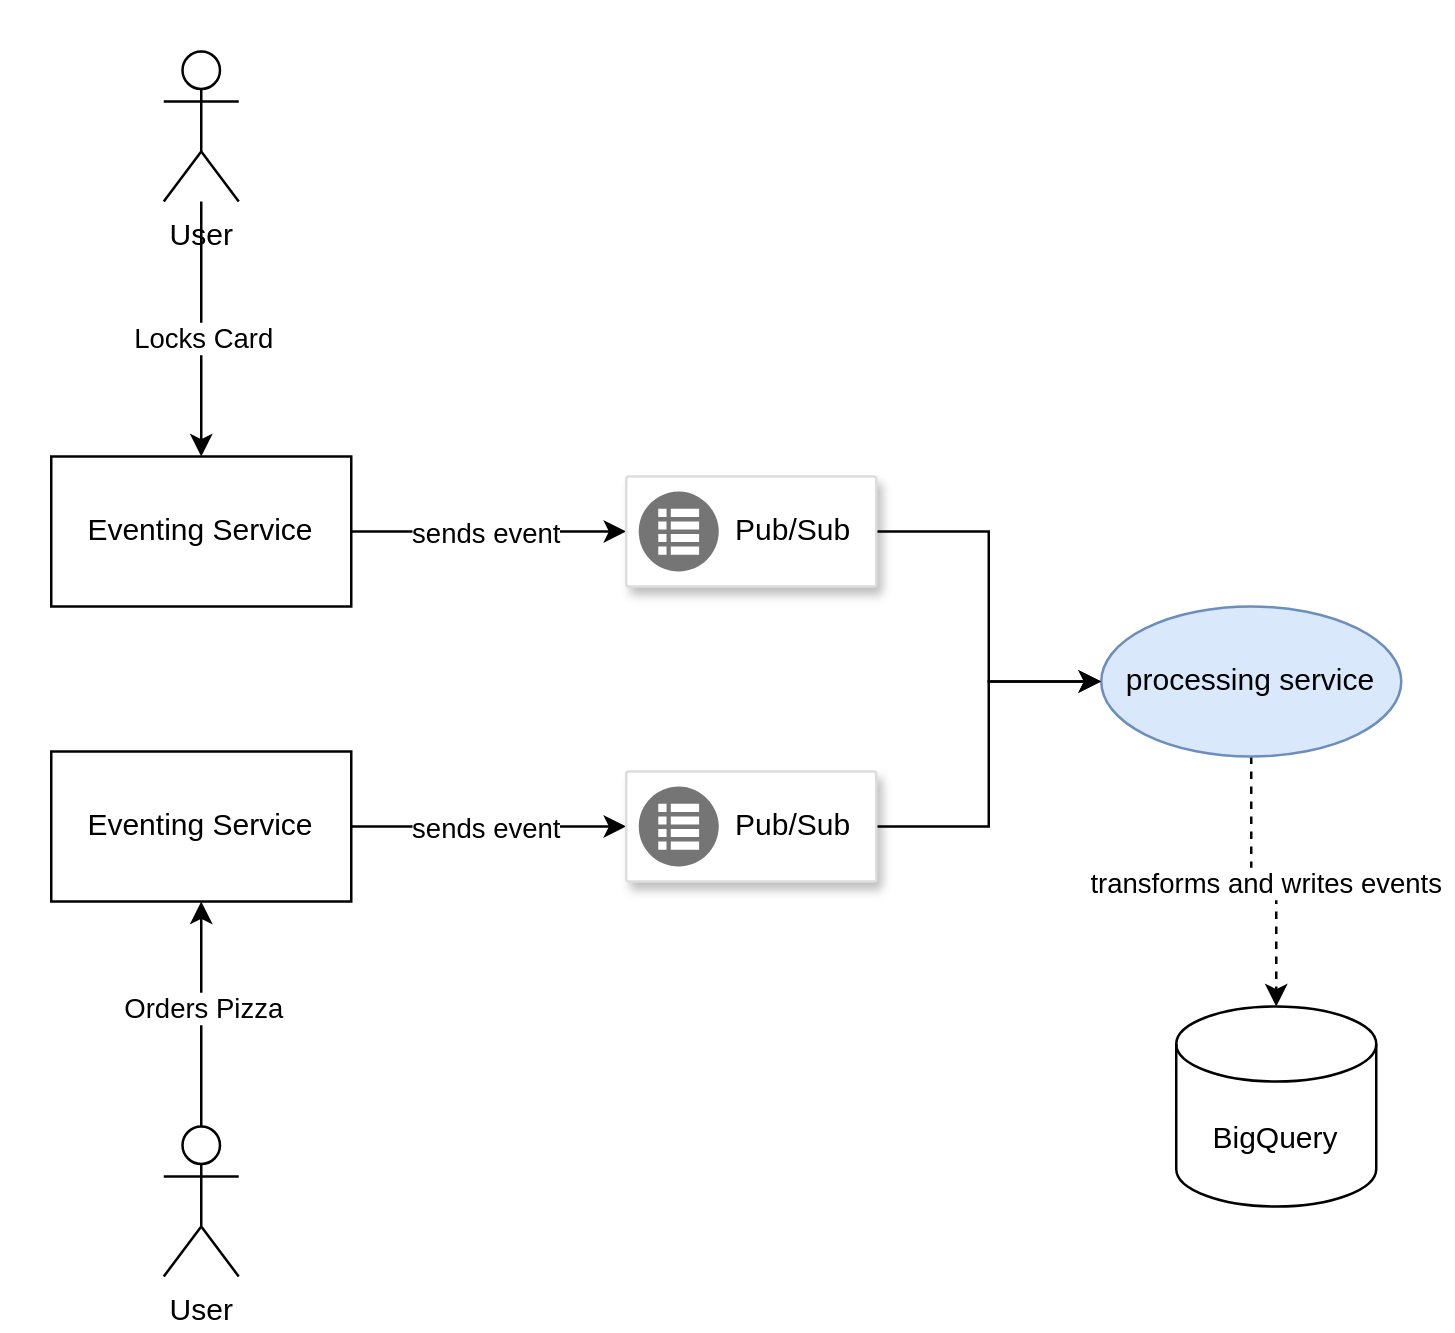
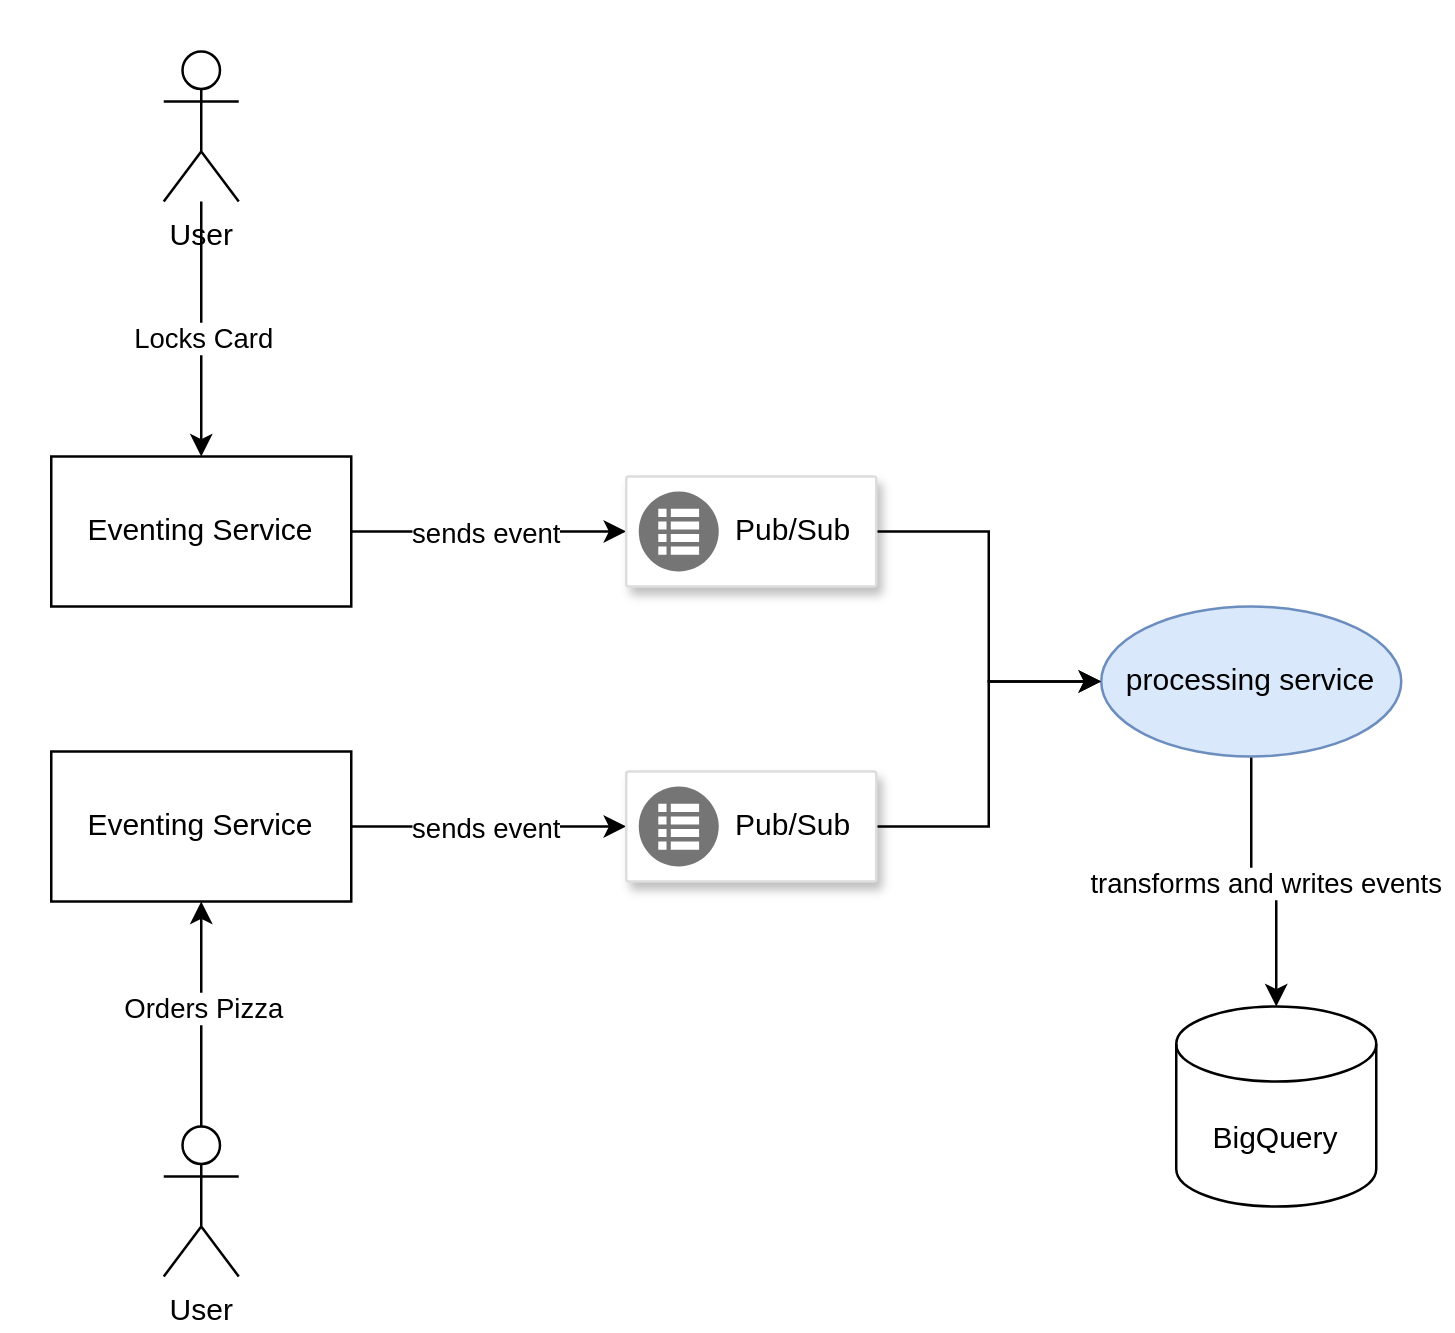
- <mxCell id="7" style="edgeStyle=orthogonalEdgeStyle;rounded=0;orthogonalLoop=1;jettySize=auto;html=1;entryX=0.5;entryY=0;entryDx=0;entryDy=0;entryPerimeter=0;dashed=1;" edge="1" parent="1" source="9" target="10"><mxGeometry relative="1" as="geometry"><mxPoint x="680" y="272" as="targetPoint" /></mxGeometry></mxCell>
+ <mxCell id="7" style="edgeStyle=orthogonalEdgeStyle;rounded=0;orthogonalLoop=1;jettySize=auto;html=1;entryX=0.5;entryY=0;entryDx=0;entryDy=0;entryPerimeter=0;" edge="1" parent="1" source="9" target="10"><mxGeometry relative="1" as="geometry"><mxPoint x="680" y="272" as="targetPoint" /></mxGeometry></mxCell>
